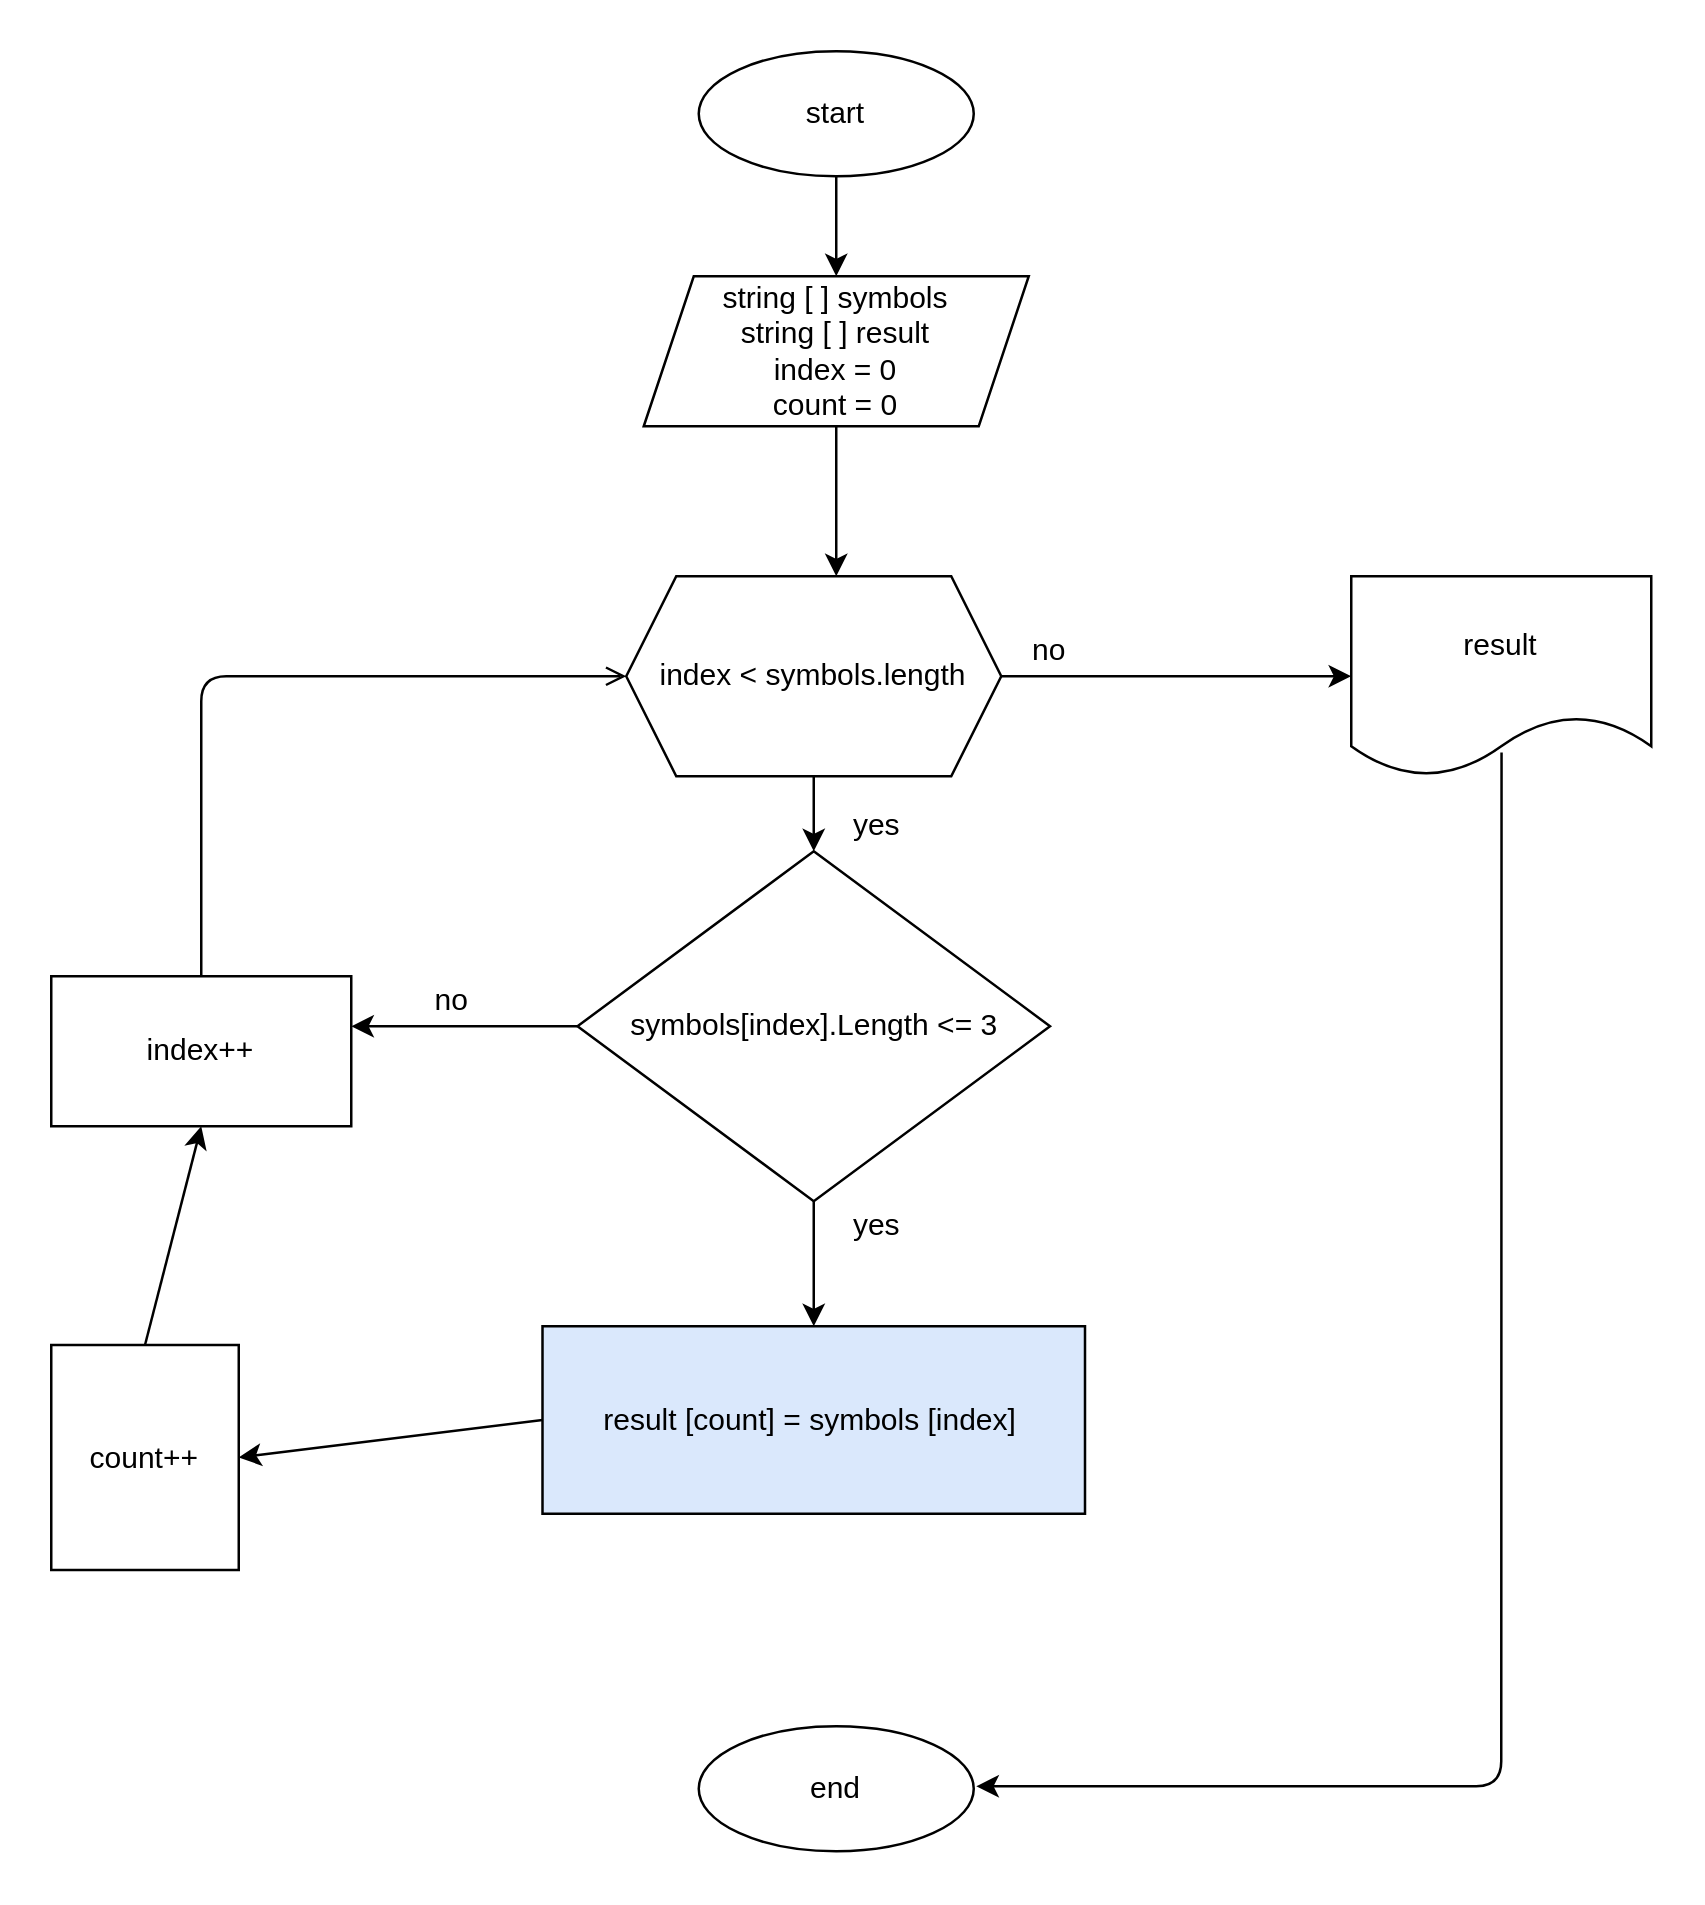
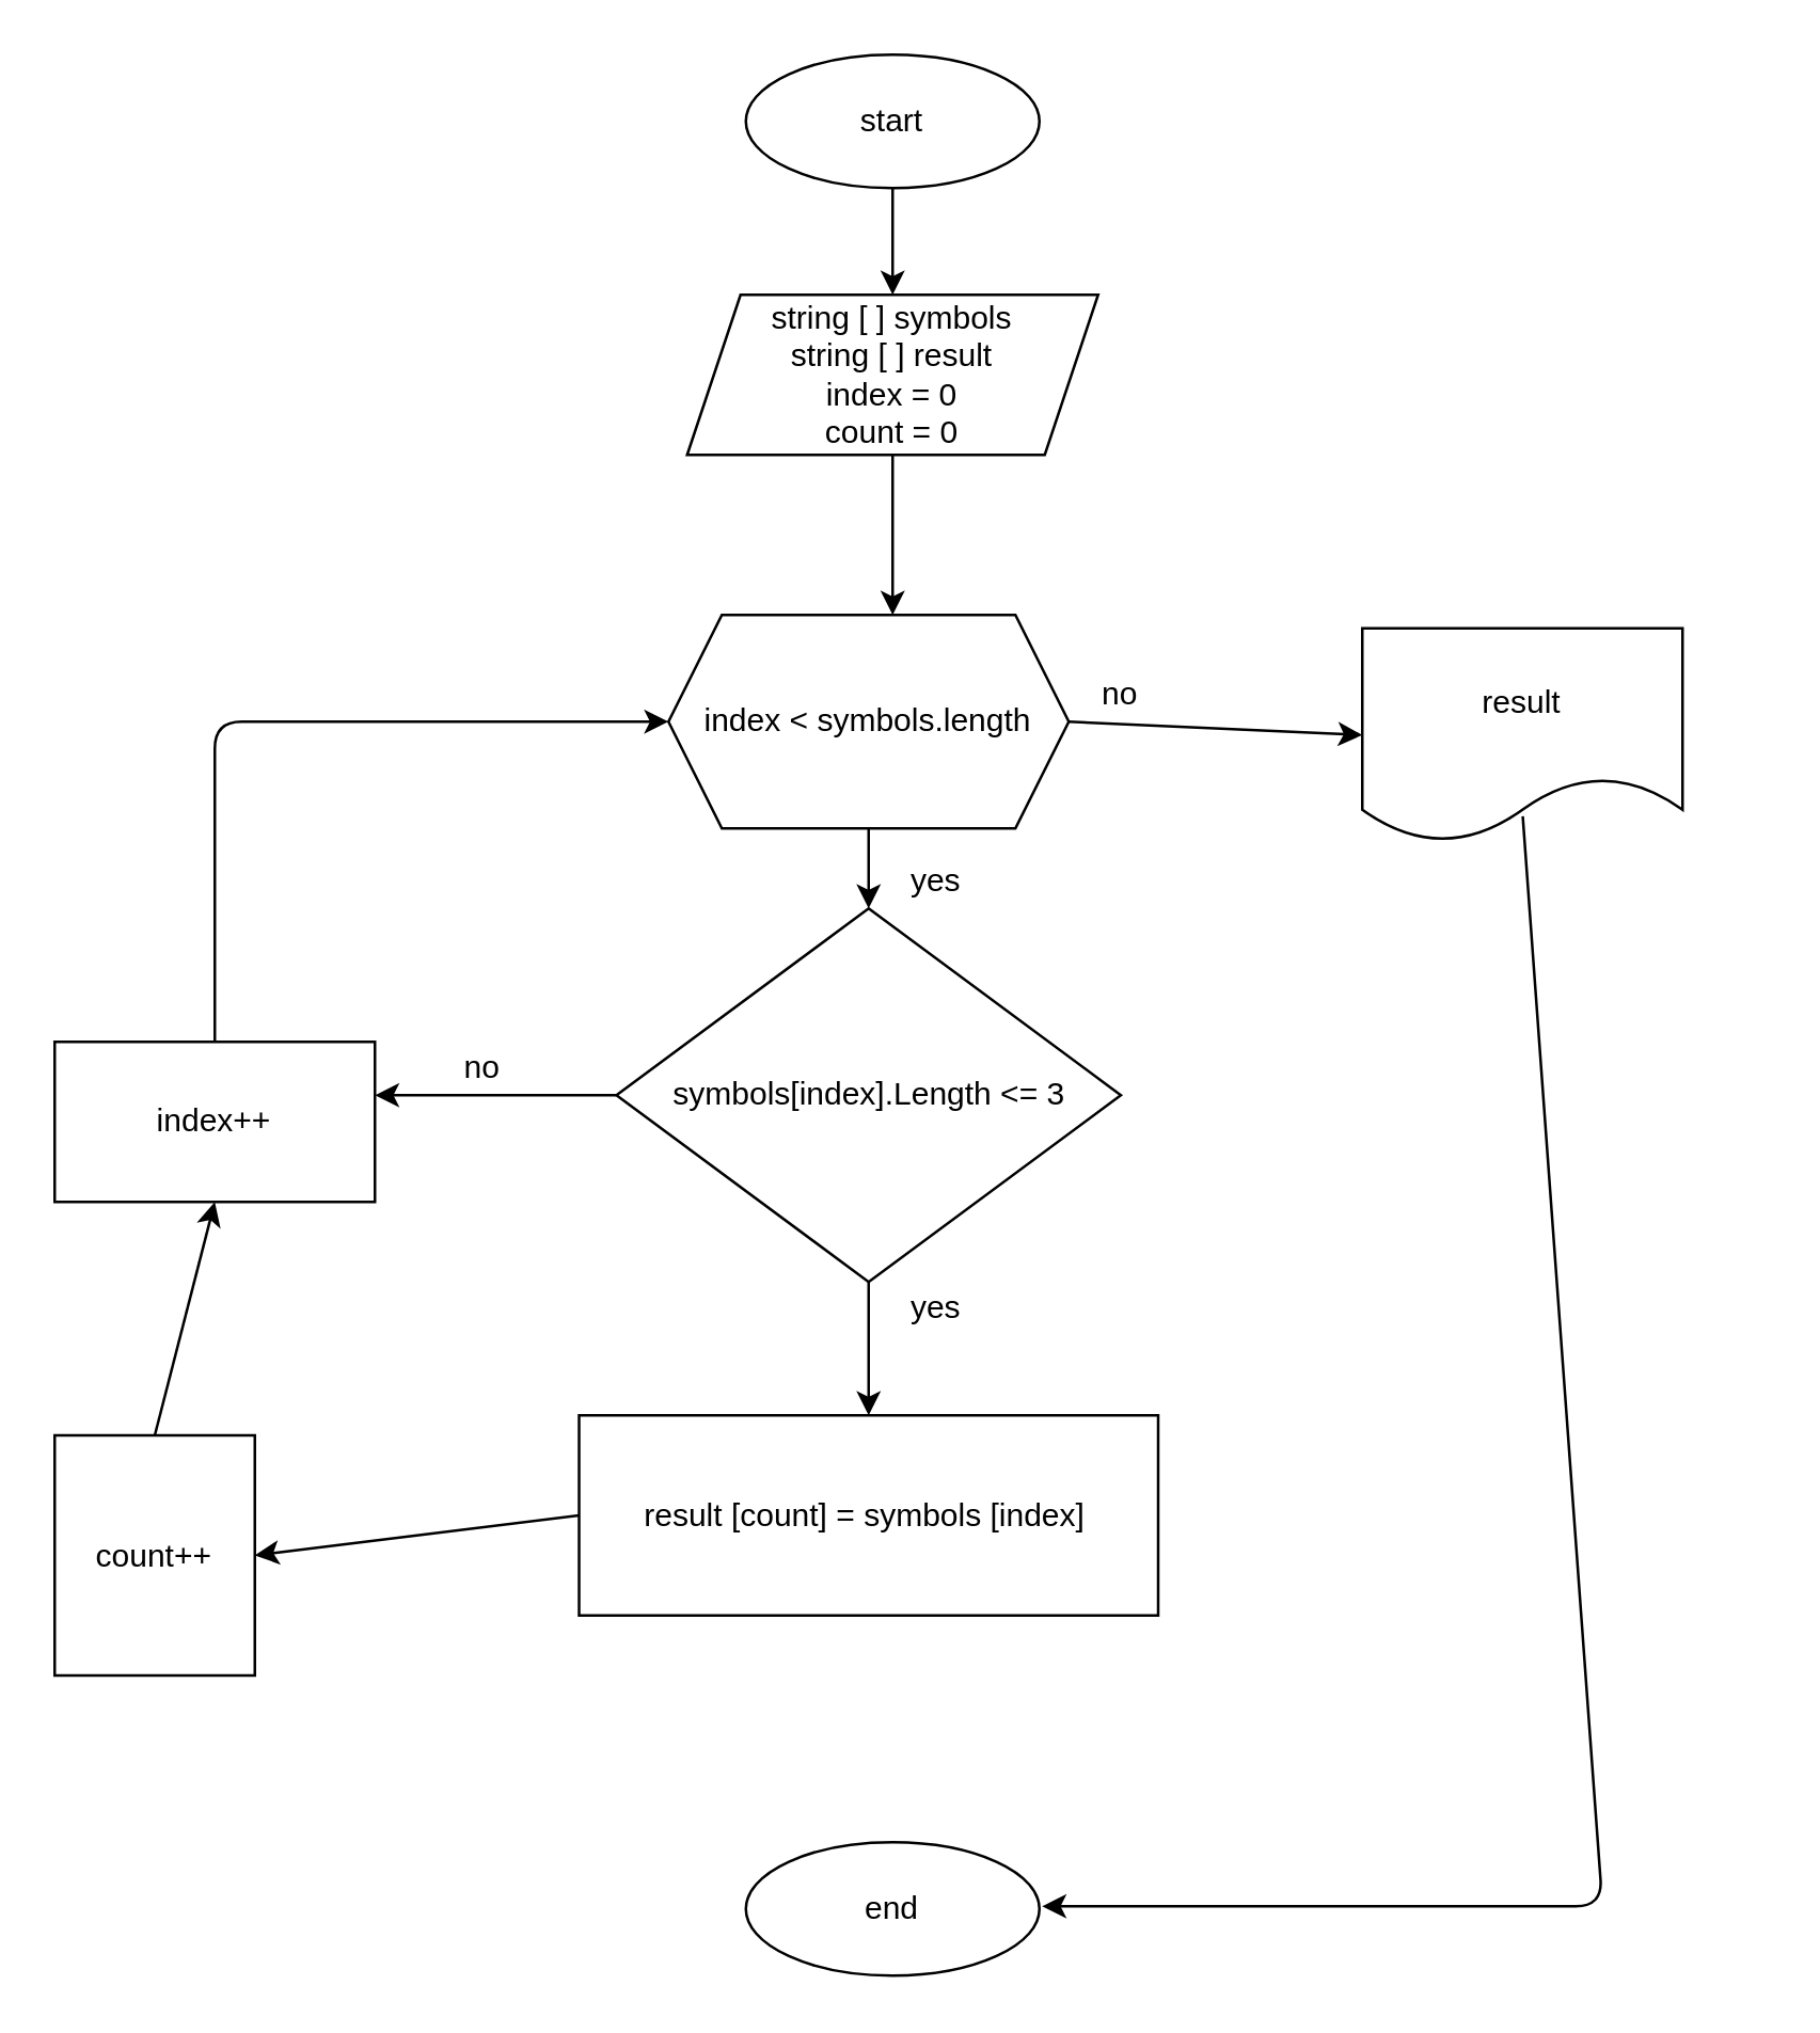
- <mxCell id="20" style="edgeStyle=none;html=1;exitX=0.5;exitY=0;exitDx=0;exitDy=0;entryX=0;entryY=0.5;entryDx=0;entryDy=0;endArrow=open;" edge="1" parent="1" source="21" target="9"><mxGeometry relative="1" as="geometry"><mxPoint x="80" y="260" as="targetPoint" /><Array as="points"><mxPoint x="80" y="270" /></Array></mxGeometry></mxCell>
+ <mxCell id="20" style="edgeStyle=none;html=1;exitX=0.5;exitY=0;exitDx=0;exitDy=0;entryX=0;entryY=0.5;entryDx=0;entryDy=0;" edge="1" parent="1" source="21" target="9"><mxGeometry relative="1" as="geometry"><mxPoint x="80" y="260" as="targetPoint" /><Array as="points"><mxPoint x="80" y="270" /></Array></mxGeometry></mxCell>
- <mxCell id="23" value="result" style="shape=document;whiteSpace=wrap;html=1;boundedLbl=1;" vertex="1" parent="1"><mxGeometry x="540" y="230" width="120" height="80" as="geometry" /></mxCell>
+ <mxCell id="23" value="result" style="shape=document;whiteSpace=wrap;html=1;boundedLbl=1;" vertex="1" parent="1"><mxGeometry x="510" y="235" width="120" height="80" as="geometry" /></mxCell>
- <mxCell id="17" value="result [count] = symbols [index]&amp;nbsp;" style="rounded=0;whiteSpace=wrap;html=1;fillColor=#dae8fc;" vertex="1" parent="1"><mxGeometry x="216.5" y="530" width="217" height="75" as="geometry" /></mxCell>
+ <mxCell id="17" value="result [count] = symbols [index]&amp;nbsp;" style="rounded=0;whiteSpace=wrap;html=1;" vertex="1" parent="1"><mxGeometry x="216.5" y="530" width="217" height="75" as="geometry" /></mxCell>
